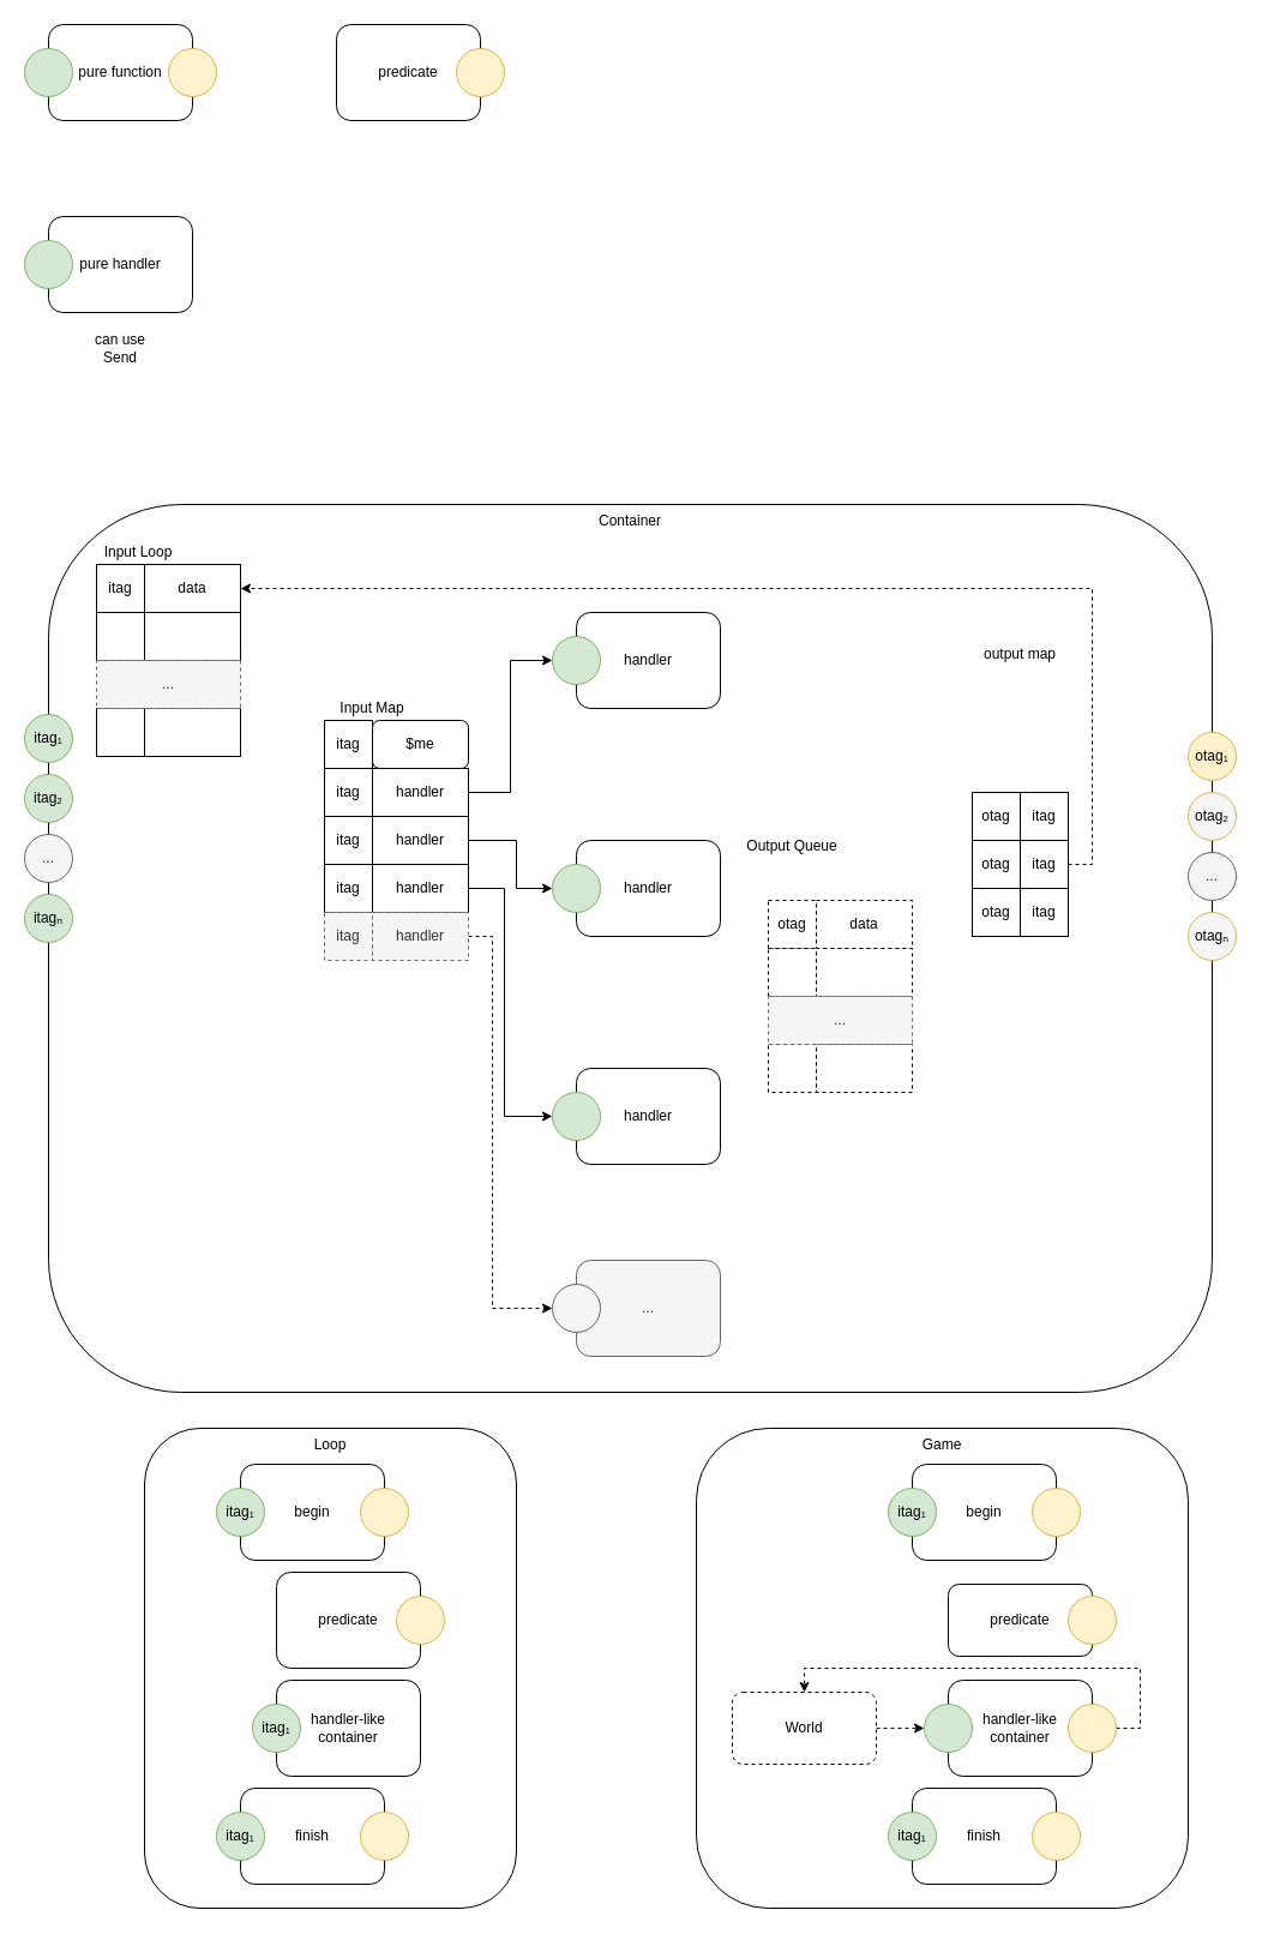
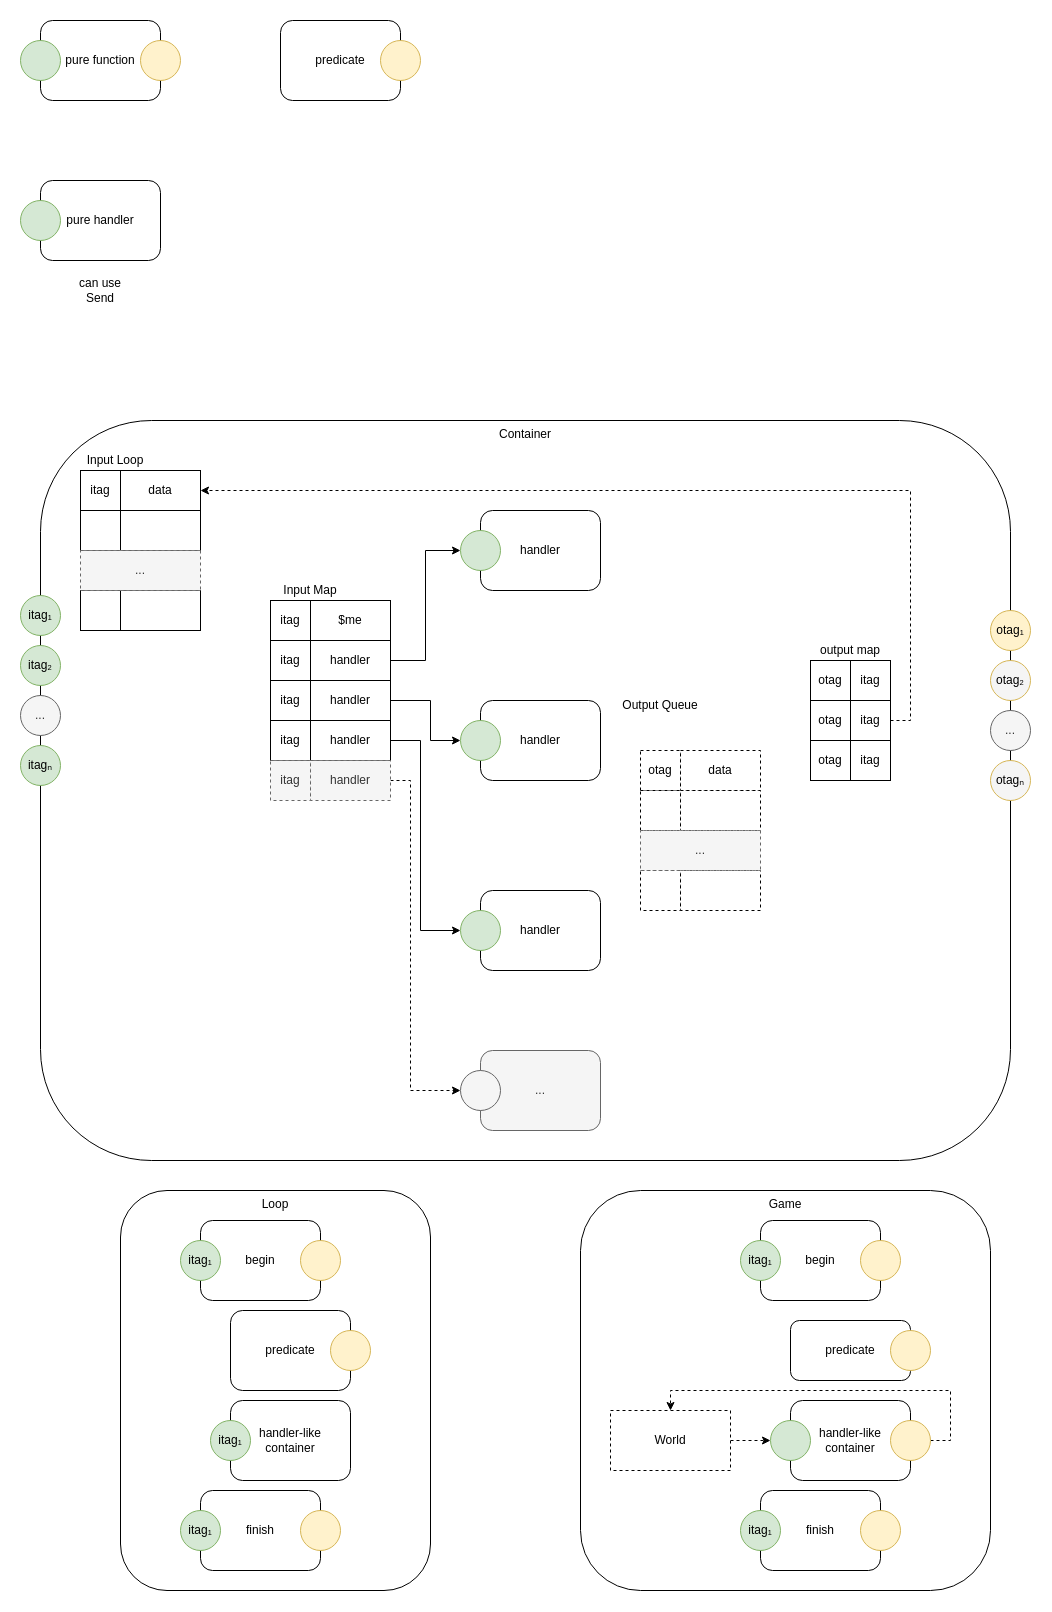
- <mxCell id="52" value="output map" style="text;html=1;strokeColor=none;fillColor=none;align=center;verticalAlign=middle;whiteSpace=wrap;rounded=0;" vertex="1" parent="1"><mxGeometry x="810" y="535" width="80" height="20" as="geometry" /></mxCell>
+ <mxCell id="52" value="output map" style="text;html=1;strokeColor=none;fillColor=none;align=center;verticalAlign=middle;whiteSpace=wrap;rounded=0;" vertex="1" parent="1"><mxGeometry x="810" y="640" width="80" height="20" as="geometry" /></mxCell>
- <mxCell id="69" value="$me" style="whiteSpace=wrap;html=1;rounded=1;" vertex="1" parent="1"><mxGeometry x="310" y="600" width="80" height="40" as="geometry" /></mxCell>
+ <mxCell id="69" value="$me" style="rounded=0;whiteSpace=wrap;html=1;" vertex="1" parent="1"><mxGeometry x="310" y="600" width="80" height="40" as="geometry" /></mxCell>
- <mxCell id="91" value="World" style="whiteSpace=wrap;html=1;dashed=1;rounded=1;" vertex="1" parent="1"><mxGeometry x="610" y="1410" width="120" height="60" as="geometry" /></mxCell>
+ <mxCell id="91" value="World" style="rounded=0;whiteSpace=wrap;html=1;dashed=1;" vertex="1" parent="1"><mxGeometry x="610" y="1410" width="120" height="60" as="geometry" /></mxCell>
